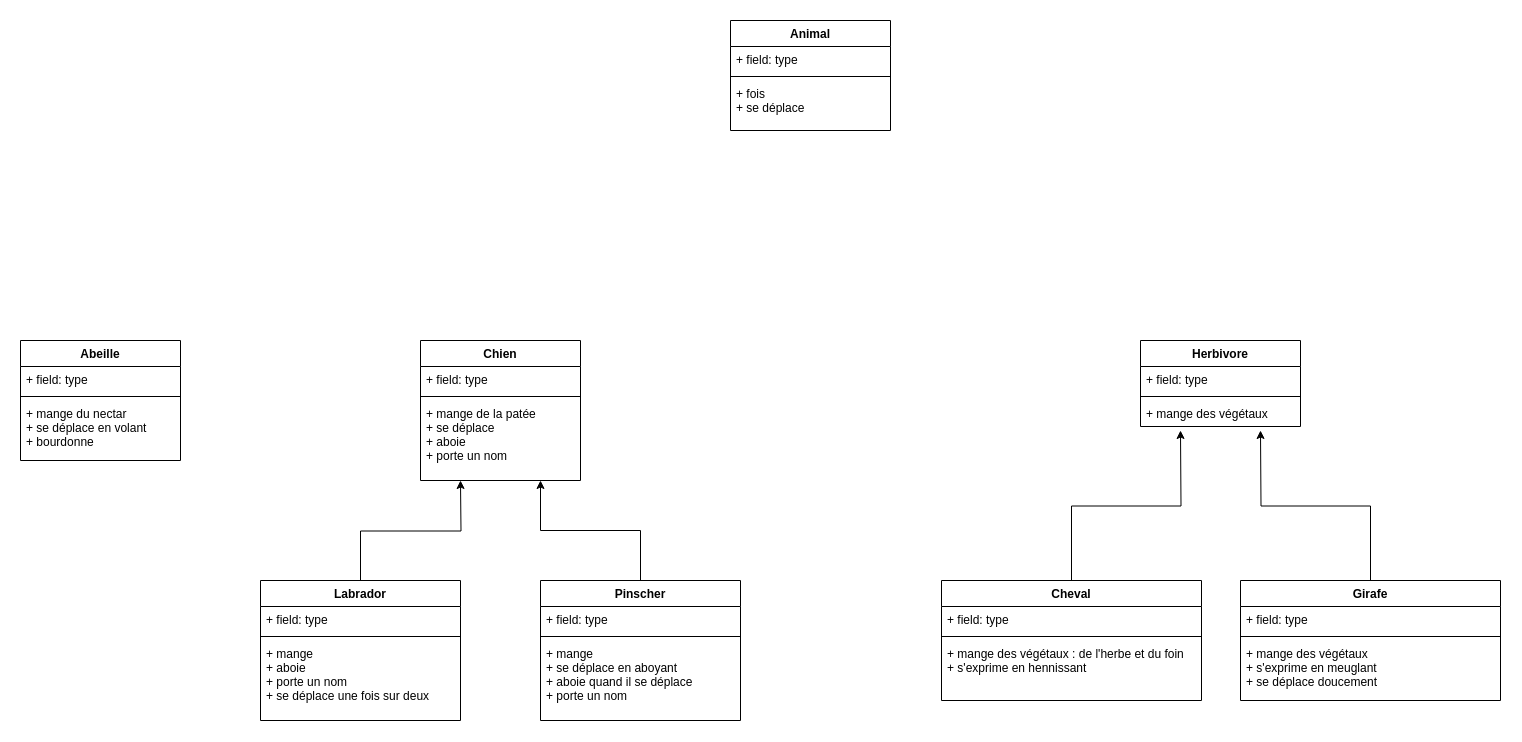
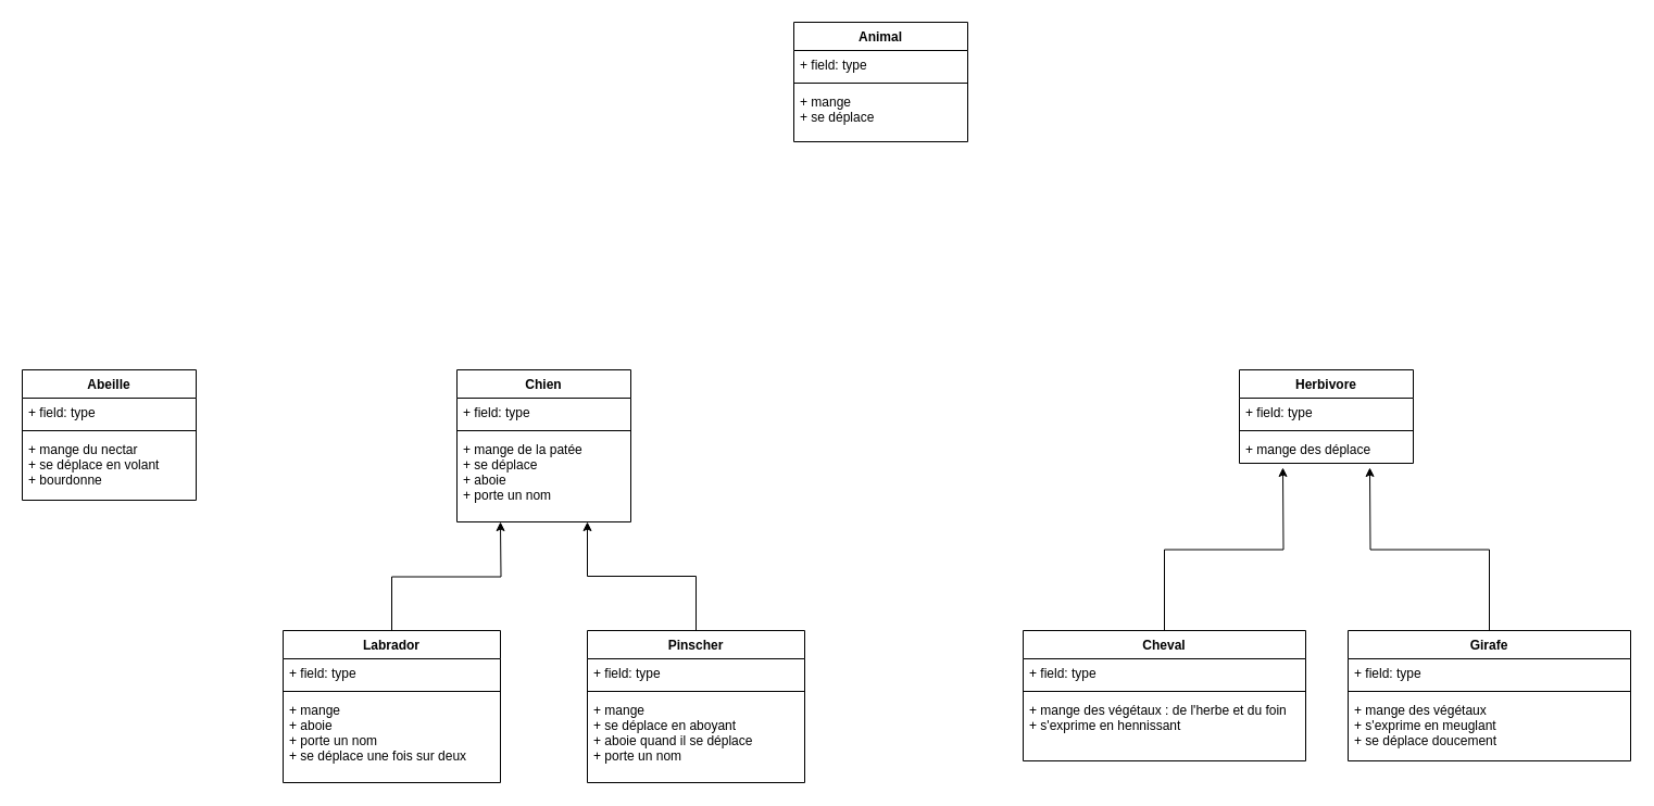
- <mxCell id="5" value="+ fois&#10;+ se déplace&#10;" style="text;strokeColor=none;fillColor=none;align=left;verticalAlign=top;spacingLeft=4;spacingRight=4;overflow=hidden;rotatable=0;points=[[0,0.5],[1,0.5]];portConstraint=eastwest;" vertex="1" parent="2"><mxGeometry y="60" width="160" height="50" as="geometry" /></mxCell>
+ <mxCell id="5" value="+ mange&#10;+ se déplace&#10;" style="text;strokeColor=none;fillColor=none;align=left;verticalAlign=top;spacingLeft=4;spacingRight=4;overflow=hidden;rotatable=0;points=[[0,0.5],[1,0.5]];portConstraint=eastwest;" vertex="1" parent="2"><mxGeometry y="60" width="160" height="50" as="geometry" /></mxCell>
- <mxCell id="27" value="+ mange des végétaux" style="text;strokeColor=none;fillColor=none;align=left;verticalAlign=top;spacingLeft=4;spacingRight=4;overflow=hidden;rotatable=0;points=[[0,0.5],[1,0.5]];portConstraint=eastwest;" vertex="1" parent="24"><mxGeometry y="60" width="160" height="26" as="geometry" /></mxCell>
+ <mxCell id="27" value="+ mange des déplace" style="text;strokeColor=none;fillColor=none;align=left;verticalAlign=top;spacingLeft=4;spacingRight=4;overflow=hidden;rotatable=0;points=[[0,0.5],[1,0.5]];portConstraint=eastwest;" vertex="1" parent="24"><mxGeometry y="60" width="160" height="26" as="geometry" /></mxCell>
